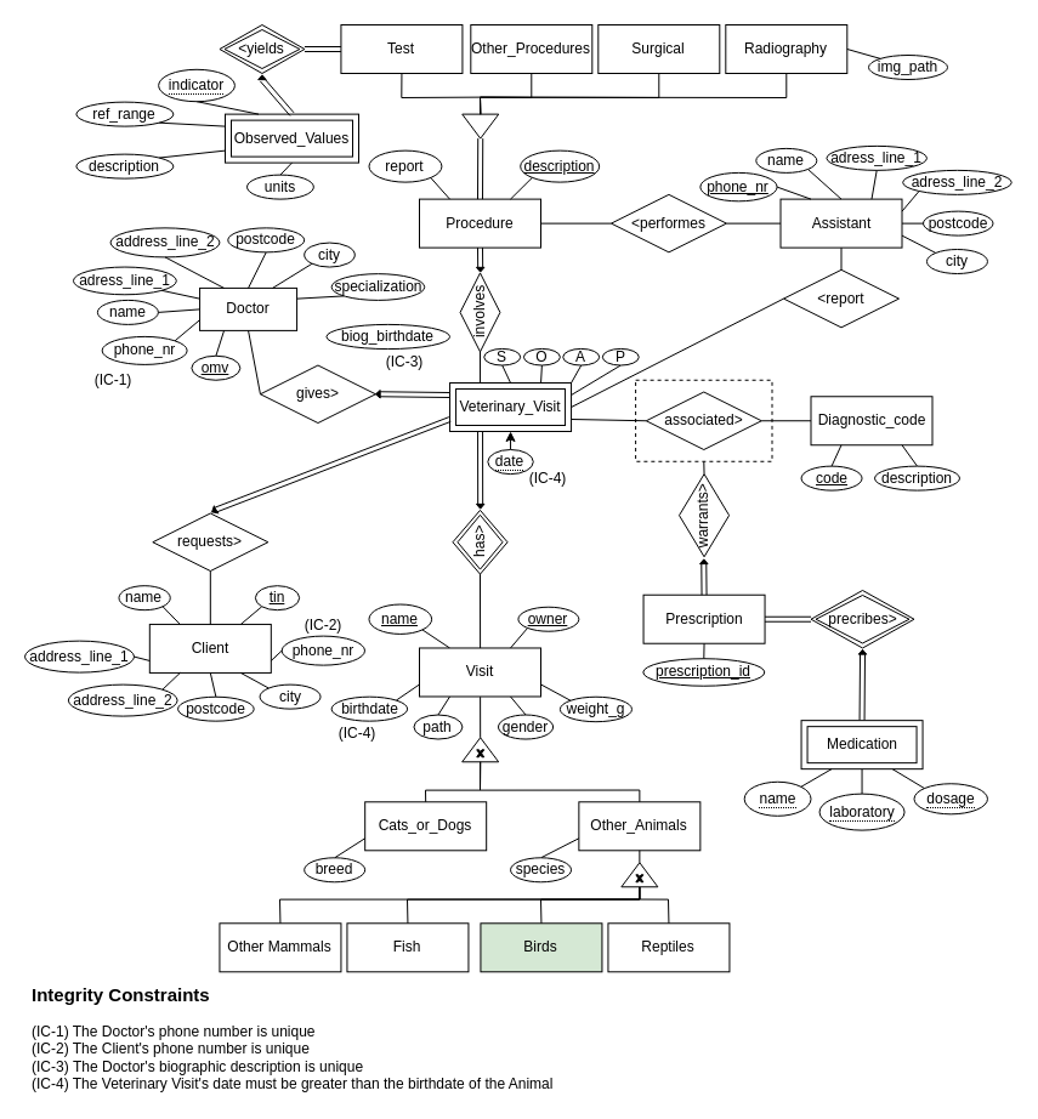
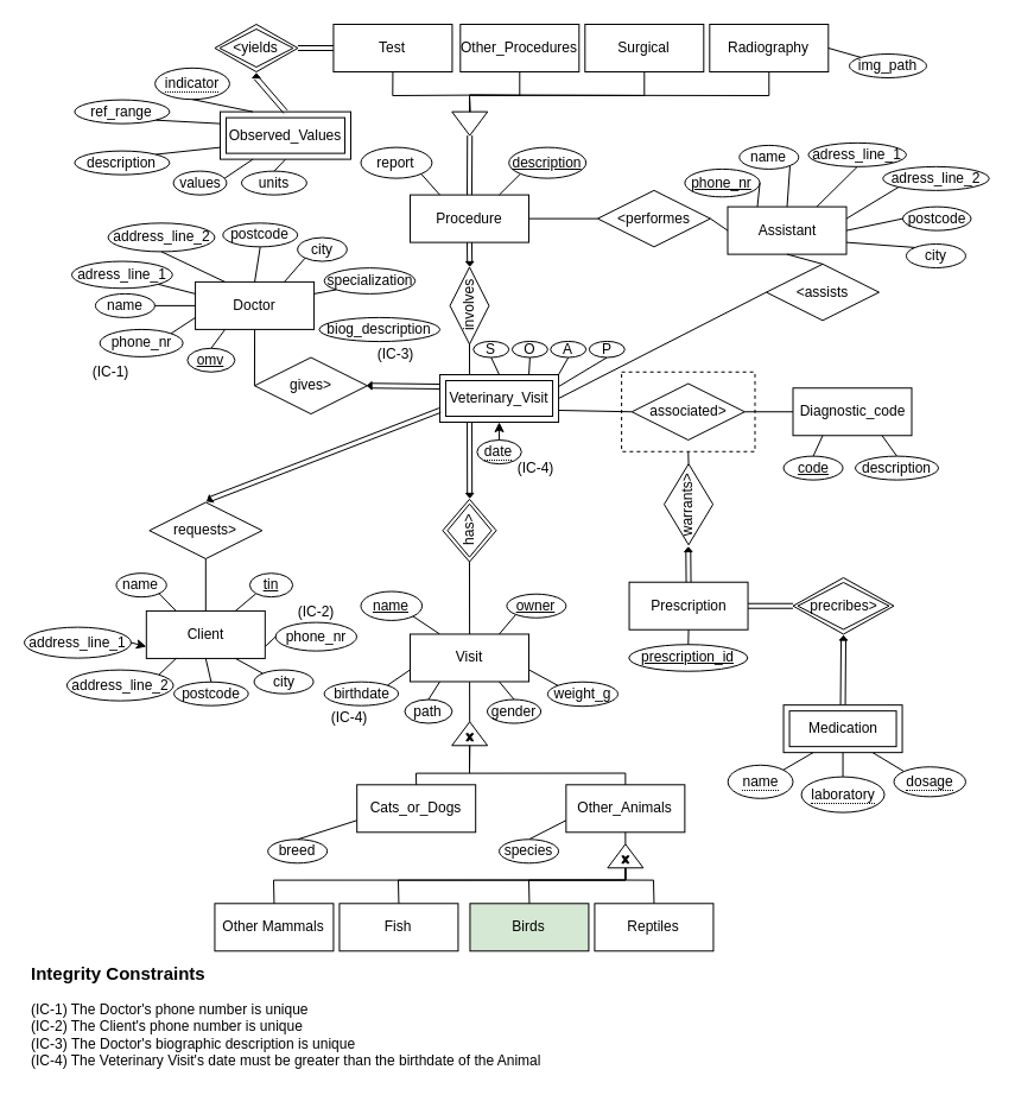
+ <mxCell id="127" value="" style="endArrow=none;html=1;rounded=0;entryX=0.5;entryY=1;entryDx=0;entryDy=0;exitX=0.25;exitY=1;exitDx=0;exitDy=0;" parent="1" source="85" target="160" edge="1"><mxGeometry relative="1" as="geometry"><mxPoint x="185.06" y="-123.61" as="sourcePoint" /><mxPoint x="443.622" y="-144.329" as="targetPoint" /></mxGeometry></mxCell>
+ <mxCell id="160" value="values" style="ellipse;whiteSpace=wrap;html=1;align=center;" parent="1" vertex="1"><mxGeometry x="145.61" y="143.61" width="44.82" height="20" as="geometry" /></mxCell>
- <mxCell id="4" value="Assis&lt;span style=&quot;background-color: initial;&quot;&gt;tant&lt;/span&gt;" style="whiteSpace=wrap;html=1;align=center;" parent="1" vertex="1"><mxGeometry x="642.5" y="163.61" width="100" height="40" as="geometry" /></mxCell>
+ <mxCell id="4" value="Assis&lt;span style=&quot;background-color: initial;&quot;&gt;tant&lt;/span&gt;" style="whiteSpace=wrap;html=1;align=center;" parent="1" vertex="1"><mxGeometry x="612.5" y="173.61" width="100" height="40" as="geometry" /></mxCell>
- <mxCell id="41" value="&amp;lt;report" style="shape=rhombus;perimeter=rhombusPerimeter;whiteSpace=wrap;html=1;align=center;verticalAlign=middle;fontFamily=Helvetica;fontSize=12;fontColor=default;autosize=0;resizable=1;fillColor=none;gradientColor=none;" parent="1" vertex="1"><mxGeometry x="645" y="221.86" width="95" height="47.5" as="geometry" /></mxCell>
+ <mxCell id="41" value="&amp;lt;assists" style="shape=rhombus;perimeter=rhombusPerimeter;whiteSpace=wrap;html=1;align=center;verticalAlign=middle;fontFamily=Helvetica;fontSize=12;fontColor=default;autosize=0;resizable=1;fillColor=none;gradientColor=none;" parent="1" vertex="1"><mxGeometry x="645" y="221.86" width="95" height="47.5" as="geometry" /></mxCell>
- <mxCell id="2" value="Doctor" style="whiteSpace=wrap;html=1;align=center;" parent="1" vertex="1"><mxGeometry x="164.06" y="236.9" width="80" height="35" as="geometry" /></mxCell>
+ <mxCell id="2" value="Doctor" style="whiteSpace=wrap;html=1;align=center;" parent="1" vertex="1"><mxGeometry x="164.06" y="236.9" width="100" height="40" as="geometry" /></mxCell>
- <mxCell id="7" value="biog_birthdate" style="ellipse;whiteSpace=wrap;html=1;align=center;" parent="1" vertex="1"><mxGeometry x="268.44" y="266.9" width="101.61" height="20.18" as="geometry" /></mxCell>
+ <mxCell id="7" value="biog_description" style="ellipse;whiteSpace=wrap;html=1;align=center;" parent="1" vertex="1"><mxGeometry x="268.44" y="266.9" width="101.61" height="20.18" as="geometry" /></mxCell>
- <mxCell id="139" value="" style="endArrow=none;html=1;rounded=0;exitX=1;exitY=0.5;exitDx=0;exitDy=0;entryX=0;entryY=0.75;entryDx=0;entryDy=0;" parent="1" source="138" target="3" edge="1"><mxGeometry relative="1" as="geometry"><mxPoint x="110.33" y="537.62" as="sourcePoint" /><mxPoint x="93.19" y="637.16" as="targetPoint" /></mxGeometry></mxCell>
+ <mxCell id="139" value="" style="endArrow=classic;html=1;rounded=0;exitX=1;exitY=0.5;exitDx=0;exitDy=0;entryX=0;entryY=0.75;entryDx=0;entryDy=0;" parent="1" source="138" target="3" edge="1"><mxGeometry relative="1" as="geometry"><mxPoint x="110.33" y="537.62" as="sourcePoint" /><mxPoint x="93.19" y="637.16" as="targetPoint" /></mxGeometry></mxCell>
- <mxCell id="23" value="breed" style="ellipse;whiteSpace=wrap;html=1;align=center;" parent="1" vertex="1"><mxGeometry x="250.18" y="706.29" width="50" height="20" as="geometry" /></mxCell>
+ <mxCell id="23" value="breed" style="ellipse;whiteSpace=wrap;html=1;align=center;" parent="1" vertex="1"><mxGeometry x="225.18" y="706.29" width="50" height="20" as="geometry" /></mxCell>
